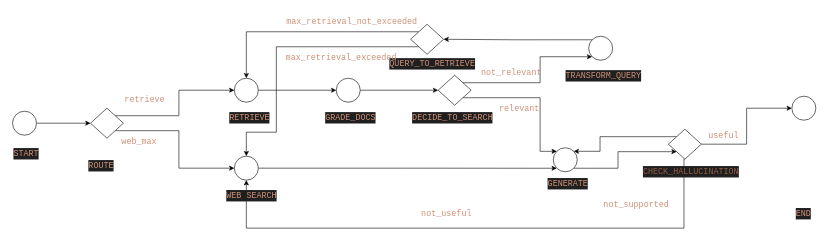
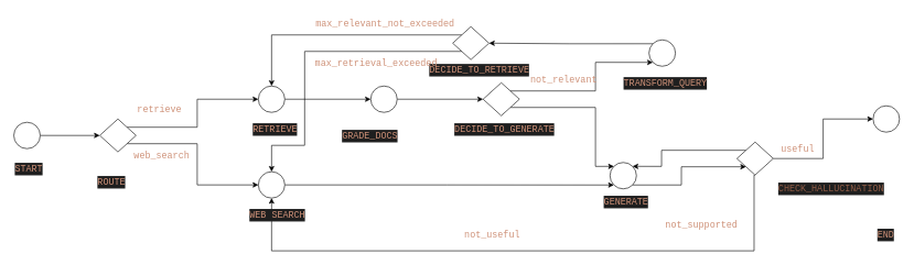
- <mxCell id="46" value="&lt;div style=&quot;font-family: Consolas, &amp;quot;Courier New&amp;quot;, monospace; font-weight: normal; font-size: 14px; line-height: 19px; white-space: pre;&quot;&gt;&lt;div style=&quot;&quot;&gt;&lt;span&gt;&lt;font style=&quot;color: light-dark(rgb(206, 145, 120), rgb(255, 255, 255));&quot;&gt;max_retrieval_not_exceeded&lt;/font&gt;&lt;/span&gt;&lt;/div&gt;&lt;/div&gt;" style="text;whiteSpace=wrap;html=1;" vertex="1" parent="1"><mxGeometry x="475" y="20" width="210" height="40" as="geometry" /></mxCell>
+ <mxCell id="46" value="&lt;div style=&quot;font-family: Consolas, &amp;quot;Courier New&amp;quot;, monospace; font-weight: normal; font-size: 14px; line-height: 19px; white-space: pre;&quot;&gt;&lt;div style=&quot;&quot;&gt;&lt;span&gt;&lt;font style=&quot;color: light-dark(rgb(206, 145, 120), rgb(255, 255, 255));&quot;&gt;max_relevant_not_exceeded&lt;/font&gt;&lt;/span&gt;&lt;/div&gt;&lt;/div&gt;" style="text;whiteSpace=wrap;html=1;" vertex="1" parent="1"><mxGeometry x="475" y="20" width="210" height="40" as="geometry" /></mxCell>
- <mxCell id="45" value="&lt;div style=&quot;color: rgb(204, 204, 204); background-color: rgb(31, 31, 31); font-family: Consolas, &amp;quot;Courier New&amp;quot;, monospace; font-weight: normal; font-size: 14px; line-height: 19px; white-space: pre;&quot;&gt;&lt;div&gt;&lt;span style=&quot;color: rgb(206, 145, 120);&quot;&gt;QUERY_TO_RETRIEVE&lt;/span&gt;&lt;/div&gt;&lt;/div&gt;" style="text;whiteSpace=wrap;html=1;" vertex="1" parent="1"><mxGeometry x="647" y="90" width="145" height="20" as="geometry" /></mxCell>
+ <mxCell id="45" value="&lt;div style=&quot;color: rgb(204, 204, 204); background-color: rgb(31, 31, 31); font-family: Consolas, &amp;quot;Courier New&amp;quot;, monospace; font-weight: normal; font-size: 14px; line-height: 19px; white-space: pre;&quot;&gt;&lt;div&gt;&lt;span style=&quot;color: rgb(206, 145, 120);&quot;&gt;DECIDE_TO_RETRIEVE&lt;/span&gt;&lt;/div&gt;&lt;/div&gt;" style="text;whiteSpace=wrap;html=1;" vertex="1" parent="1"><mxGeometry x="647" y="90" width="145" height="20" as="geometry" /></mxCell>
- <mxCell id="44" value="&lt;div style=&quot;font-family: Consolas, &amp;quot;Courier New&amp;quot;, monospace; font-weight: normal; font-size: 14px; line-height: 19px; white-space: pre;&quot;&gt;&lt;div style=&quot;&quot;&gt;&lt;span&gt;&lt;font style=&quot;color: light-dark(rgb(206, 145, 120), rgb(255, 255, 255));&quot;&gt;relevant&lt;/font&gt;&lt;/span&gt;&lt;/div&gt;&lt;/div&gt;" style="text;whiteSpace=wrap;html=1;" vertex="1" parent="1"><mxGeometry x="830" y="165" width="70" height="40" as="geometry" /></mxCell>
- <mxCell id="15" value="&lt;div style=&quot;color: rgb(204, 204, 204); background-color: rgb(31, 31, 31); font-family: Consolas, &amp;quot;Courier New&amp;quot;, monospace; font-weight: normal; font-size: 14px; line-height: 19px; white-space: pre;&quot;&gt;&lt;div&gt;&lt;span style=&quot;color: rgb(206, 145, 120);&quot;&gt;GRADE_DOCS&lt;/span&gt;&lt;/div&gt;&lt;/div&gt;" style="text;whiteSpace=wrap;html=1;" parent="1" vertex="1"><mxGeometry x="540" y="180" width="80" height="30" as="geometry" /></mxCell>
+ <mxCell id="15" value="&lt;div style=&quot;color: rgb(204, 204, 204); background-color: rgb(31, 31, 31); font-family: Consolas, &amp;quot;Courier New&amp;quot;, monospace; font-weight: normal; font-size: 14px; line-height: 19px; white-space: pre;&quot;&gt;&lt;div&gt;&lt;span style=&quot;color: rgb(206, 145, 120);&quot;&gt;GRADE_DOCS&lt;/span&gt;&lt;/div&gt;&lt;/div&gt;" style="text;whiteSpace=wrap;html=1;" parent="1" vertex="1"><mxGeometry x="515" y="190" width="80" height="30" as="geometry" /></mxCell>
- <mxCell id="20" value="&lt;div style=&quot;color: rgb(204, 204, 204); background-color: rgb(31, 31, 31); font-family: Consolas, &amp;quot;Courier New&amp;quot;, monospace; font-weight: normal; font-size: 14px; line-height: 19px; white-space: pre;&quot;&gt;&lt;div&gt;&lt;span style=&quot;color: rgb(206, 145, 120);&quot;&gt;DECIDE_TO_SEARCH&lt;/span&gt;&lt;/div&gt;&lt;/div&gt;" style="text;whiteSpace=wrap;html=1;" parent="1" vertex="1"><mxGeometry x="685" y="180" width="145" height="20" as="geometry" /></mxCell>
+ <mxCell id="20" value="&lt;div style=&quot;color: rgb(204, 204, 204); background-color: rgb(31, 31, 31); font-family: Consolas, &amp;quot;Courier New&amp;quot;, monospace; font-weight: normal; font-size: 14px; line-height: 19px; white-space: pre;&quot;&gt;&lt;div&gt;&lt;span style=&quot;color: rgb(206, 145, 120);&quot;&gt;DECIDE_TO_GENERATE&lt;/span&gt;&lt;/div&gt;&lt;/div&gt;" style="text;whiteSpace=wrap;html=1;" parent="1" vertex="1"><mxGeometry x="685" y="180" width="145" height="20" as="geometry" /></mxCell>
- <mxCell id="24" value="&lt;div style=&quot;font-family: Consolas, &amp;quot;Courier New&amp;quot;, monospace; font-weight: normal; font-size: 14px; line-height: 19px; white-space: pre;&quot;&gt;&lt;div style=&quot;&quot;&gt;&lt;span&gt;&lt;font style=&quot;color: light-dark(rgb(206, 145, 120), rgb(255, 247, 247));&quot;&gt;web_max&lt;/font&gt;&lt;/span&gt;&lt;/div&gt;&lt;/div&gt;" style="text;whiteSpace=wrap;html=1;" parent="1" vertex="1"><mxGeometry x="200" y="220" width="110" height="40" as="geometry" /></mxCell>
+ <mxCell id="24" value="&lt;div style=&quot;font-family: Consolas, &amp;quot;Courier New&amp;quot;, monospace; font-weight: normal; font-size: 14px; line-height: 19px; white-space: pre;&quot;&gt;&lt;div style=&quot;&quot;&gt;&lt;span&gt;&lt;font style=&quot;color: light-dark(rgb(206, 145, 120), rgb(255, 247, 247));&quot;&gt;web_search&lt;/font&gt;&lt;/span&gt;&lt;/div&gt;&lt;/div&gt;" style="text;whiteSpace=wrap;html=1;" parent="1" vertex="1"><mxGeometry x="200" y="220" width="110" height="40" as="geometry" /></mxCell>
- <mxCell id="39" value="&lt;div style=&quot;background-color: rgb(31, 31, 31); font-family: Consolas, &amp;quot;Courier New&amp;quot;, monospace; font-weight: normal; font-size: 14px; line-height: 19px; white-space: pre; color: rgb(204, 204, 204);&quot;&gt;&lt;font color=&quot;#915d47&quot;&gt;CHECK_HALLUCINATION&lt;/font&gt;&lt;/div&gt;" style="text;whiteSpace=wrap;html=1;" parent="1" vertex="1"><mxGeometry x="1070" y="270" width="150" height="40" as="geometry" /></mxCell>
+ <mxCell id="39" value="&lt;div style=&quot;background-color: rgb(31, 31, 31); font-family: Consolas, &amp;quot;Courier New&amp;quot;, monospace; font-weight: normal; font-size: 14px; line-height: 19px; white-space: pre; color: rgb(204, 204, 204);&quot;&gt;&lt;font color=&quot;#915d47&quot;&gt;CHECK_HALLUCINATION&lt;/font&gt;&lt;/div&gt;" style="text;whiteSpace=wrap;html=1;" parent="1" vertex="1"><mxGeometry x="1175" y="270" width="150" height="40" as="geometry" /></mxCell>
